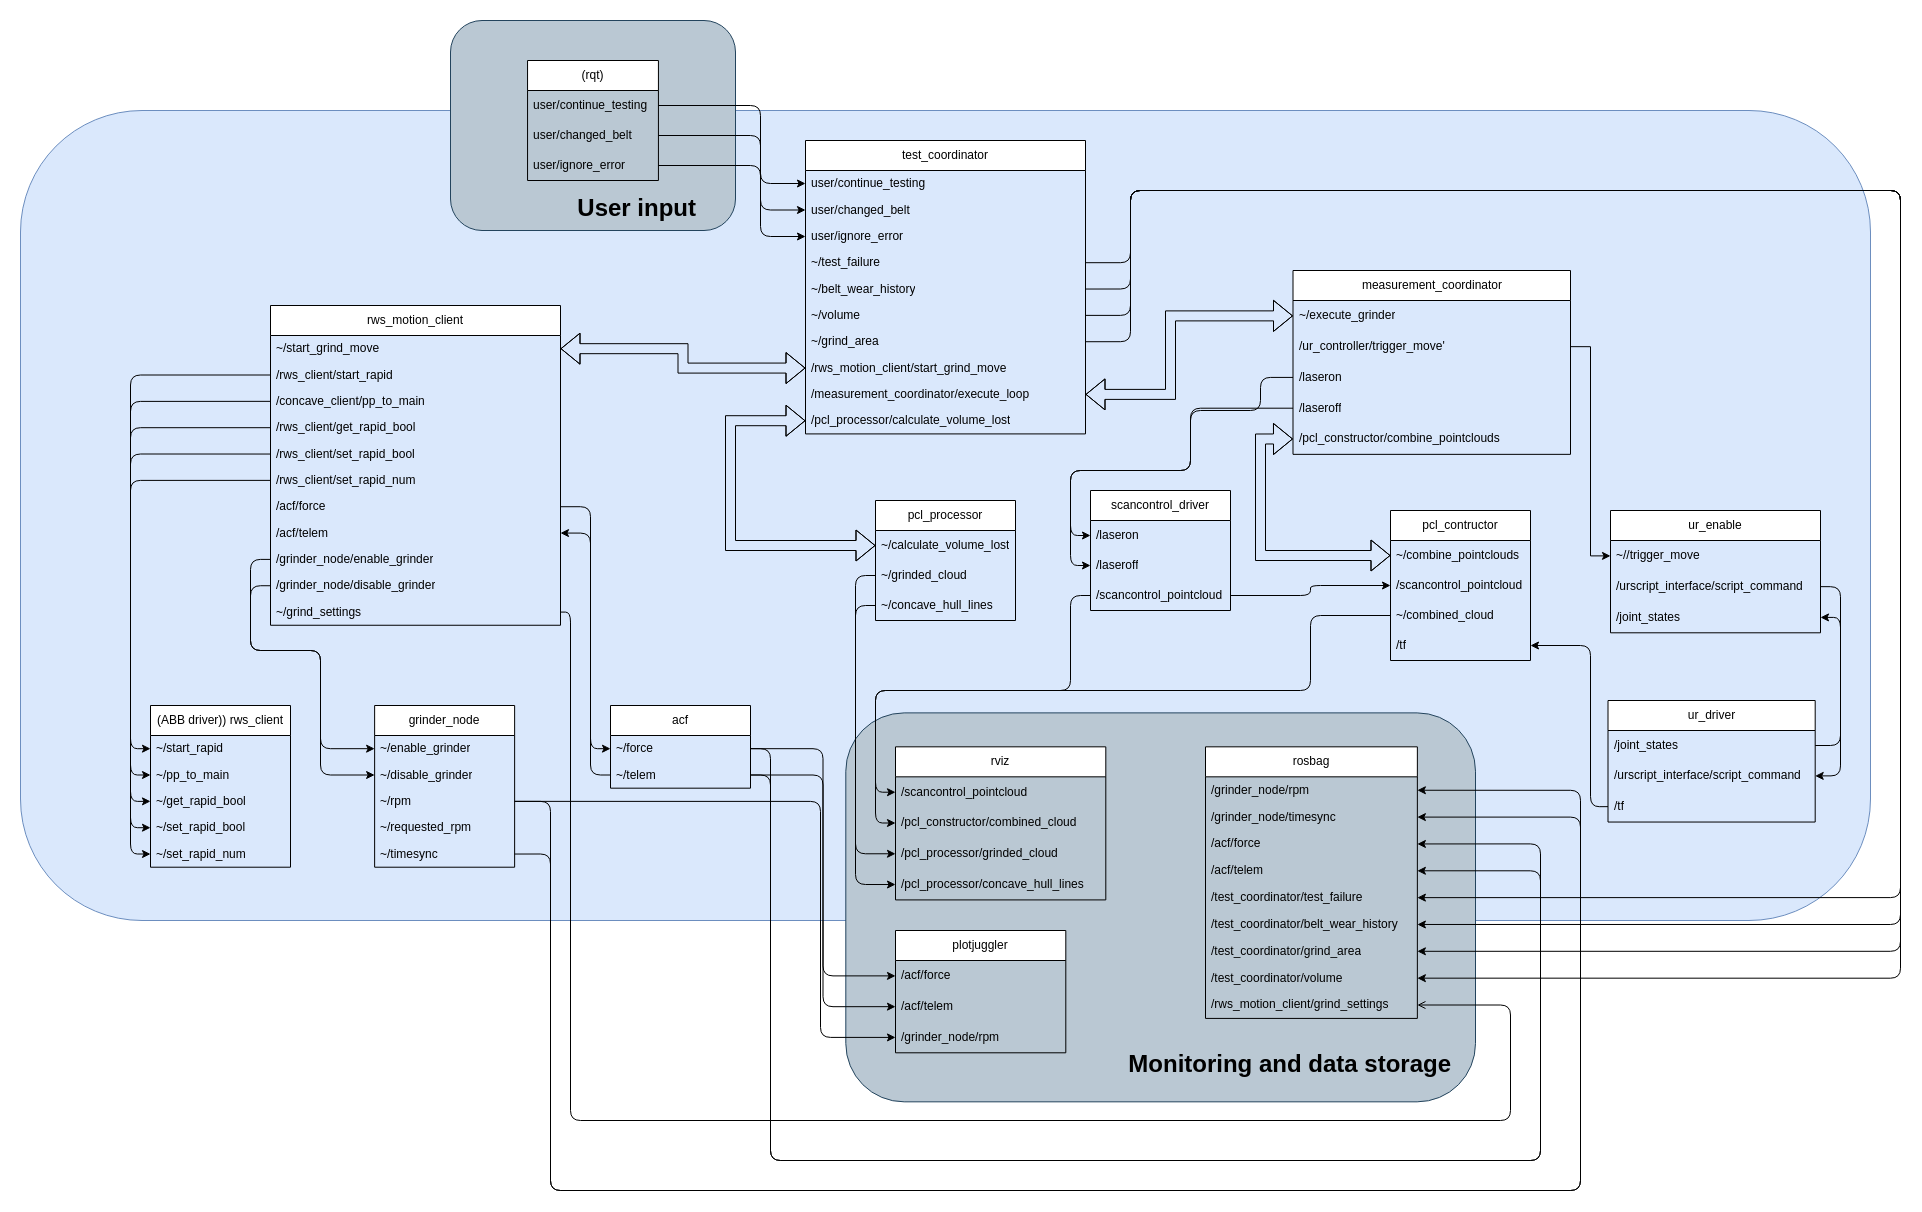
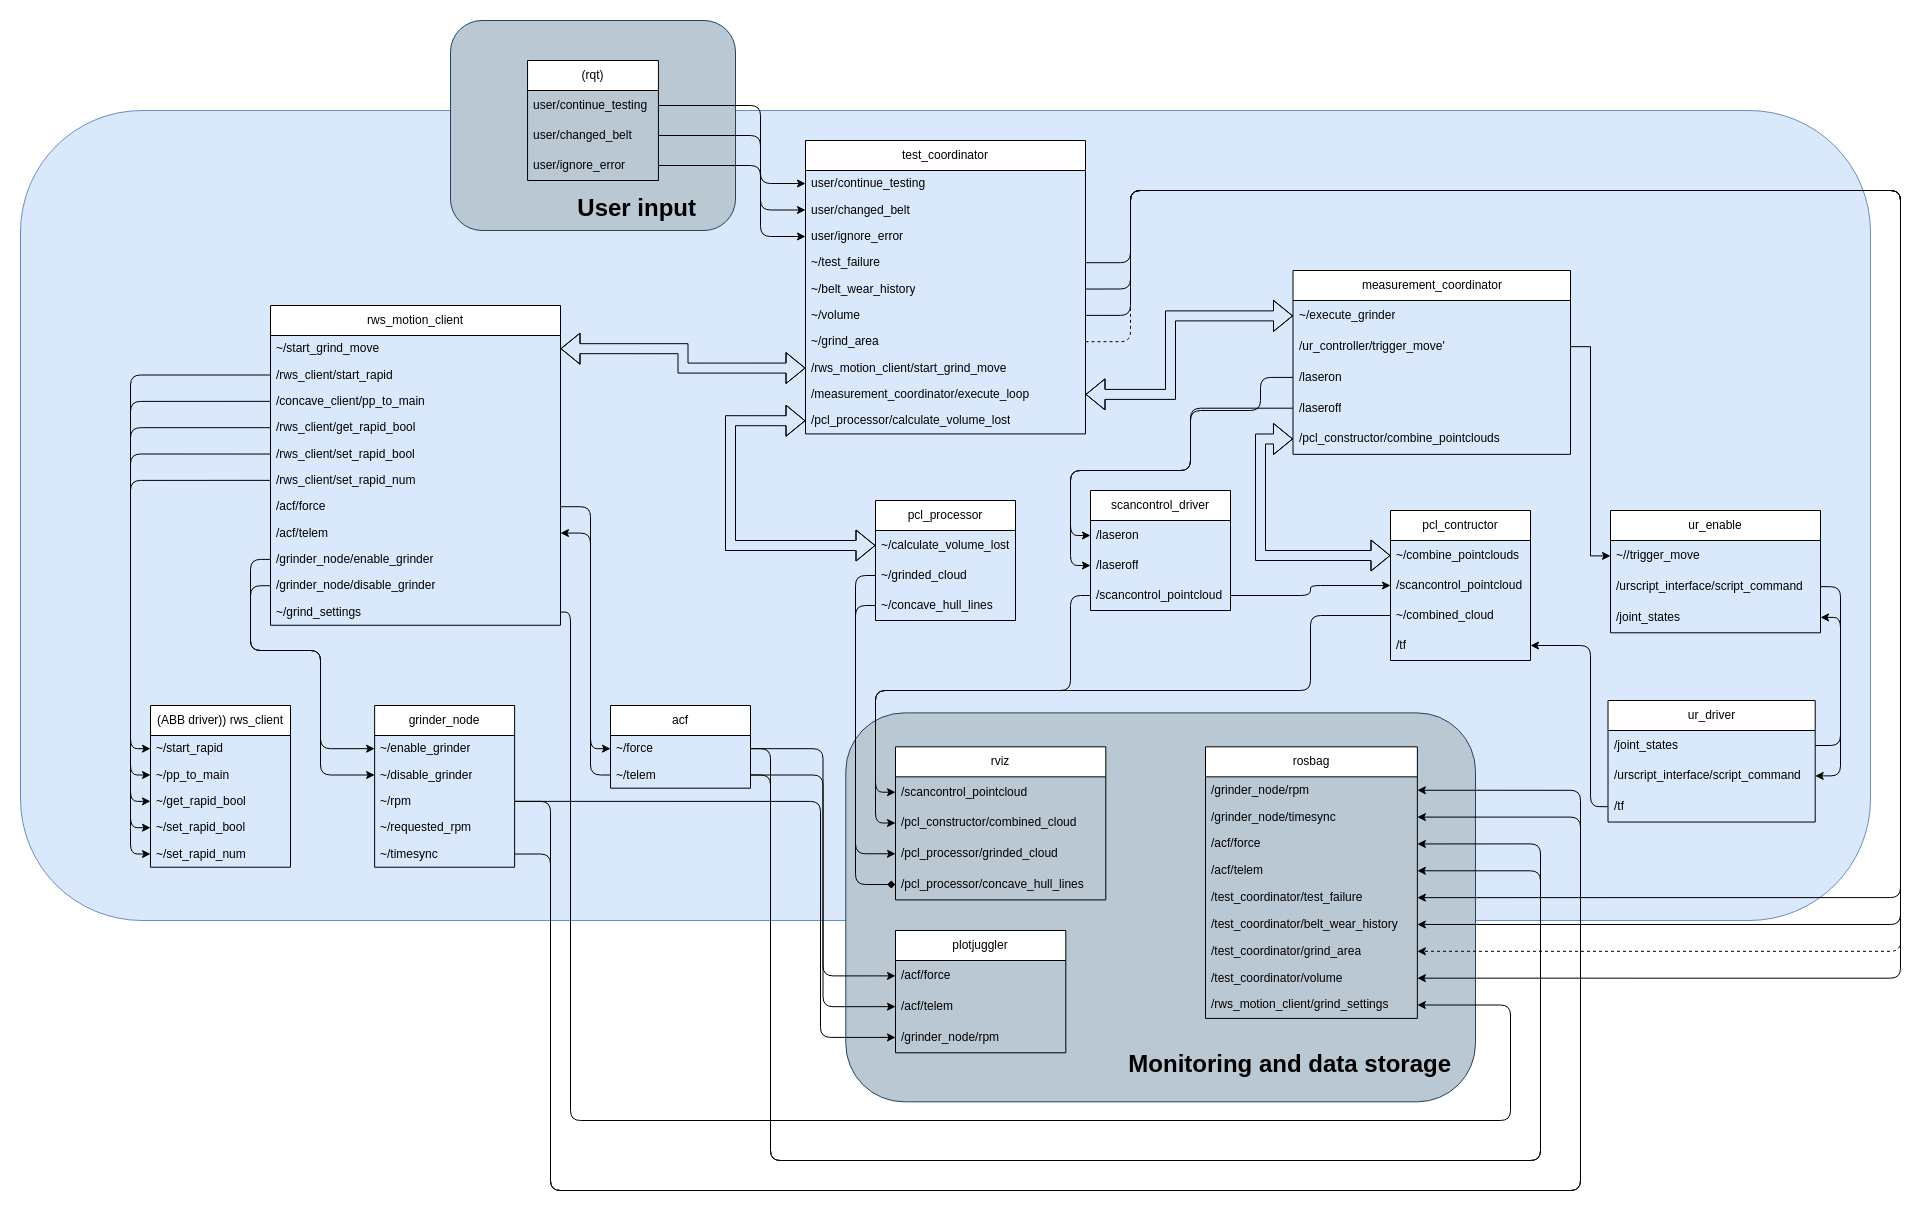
- <mxCell id="125" style="edgeStyle=orthogonalEdgeStyle;rounded=1;orthogonalLoop=1;jettySize=auto;html=1;exitX=0;exitY=0.5;exitDx=0;exitDy=0;entryX=0;entryY=0.5;entryDx=0;entryDy=0;curved=0;" parent="1" source="17" target="88" edge="1"><mxGeometry relative="1" as="geometry" /></mxCell>
+ <mxCell id="125" style="edgeStyle=orthogonalEdgeStyle;rounded=1;orthogonalLoop=1;jettySize=auto;html=1;exitX=0;exitY=0.5;exitDx=0;exitDy=0;entryX=0;entryY=0.5;entryDx=0;entryDy=0;curved=0;endArrow=diamond;" parent="1" source="17" target="88" edge="1"><mxGeometry relative="1" as="geometry" /></mxCell>
- <mxCell id="128" style="edgeStyle=orthogonalEdgeStyle;rounded=1;orthogonalLoop=1;jettySize=auto;html=1;exitX=1;exitY=0.5;exitDx=0;exitDy=0;entryX=1;entryY=0.5;entryDx=0;entryDy=0;curved=0;" parent="1" source="10" target="100" edge="1"><mxGeometry relative="1" as="geometry"><Array as="points"><mxPoint x="1130" y="341" /><mxPoint x="1130" y="190" /><mxPoint x="1900" y="190" /><mxPoint x="1900" y="951" /></Array></mxGeometry></mxCell>
+ <mxCell id="128" style="edgeStyle=orthogonalEdgeStyle;rounded=1;orthogonalLoop=1;jettySize=auto;html=1;exitX=1;exitY=0.5;exitDx=0;exitDy=0;entryX=1;entryY=0.5;entryDx=0;entryDy=0;curved=0;dashed=1;" parent="1" source="10" target="100" edge="1"><mxGeometry relative="1" as="geometry"><Array as="points"><mxPoint x="1130" y="341" /><mxPoint x="1130" y="190" /><mxPoint x="1900" y="190" /><mxPoint x="1900" y="951" /></Array></mxGeometry></mxCell>
- <mxCell id="132" style="edgeStyle=orthogonalEdgeStyle;rounded=1;orthogonalLoop=1;jettySize=auto;html=1;exitX=1;exitY=0.5;exitDx=0;exitDy=0;entryX=1;entryY=0.5;entryDx=0;entryDy=0;curved=0;endArrow=open;" parent="1" source="30" target="102" edge="1"><mxGeometry relative="1" as="geometry"><Array as="points"><mxPoint x="570" y="612" /><mxPoint x="570" y="1120" /><mxPoint x="1510" y="1120" /><mxPoint x="1510" y="1004" /></Array></mxGeometry></mxCell>
+ <mxCell id="132" style="edgeStyle=orthogonalEdgeStyle;rounded=1;orthogonalLoop=1;jettySize=auto;html=1;exitX=1;exitY=0.5;exitDx=0;exitDy=0;entryX=1;entryY=0.5;entryDx=0;entryDy=0;curved=0;" parent="1" source="30" target="102" edge="1"><mxGeometry relative="1" as="geometry"><Array as="points"><mxPoint x="570" y="612" /><mxPoint x="570" y="1120" /><mxPoint x="1510" y="1120" /><mxPoint x="1510" y="1004" /></Array></mxGeometry></mxCell>
